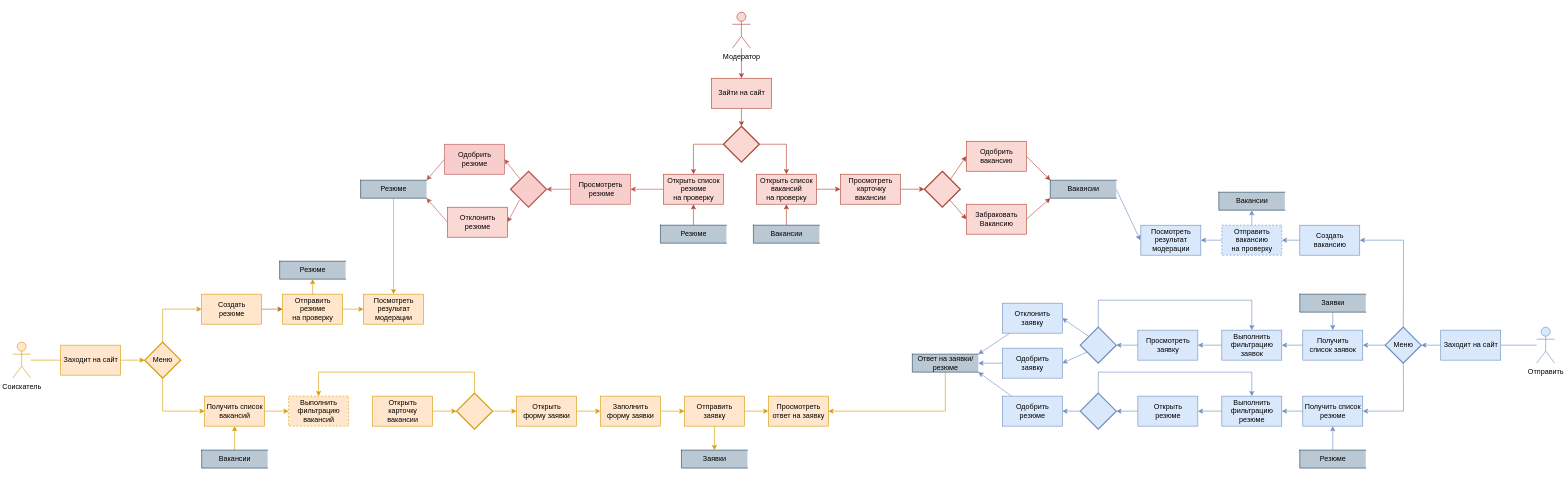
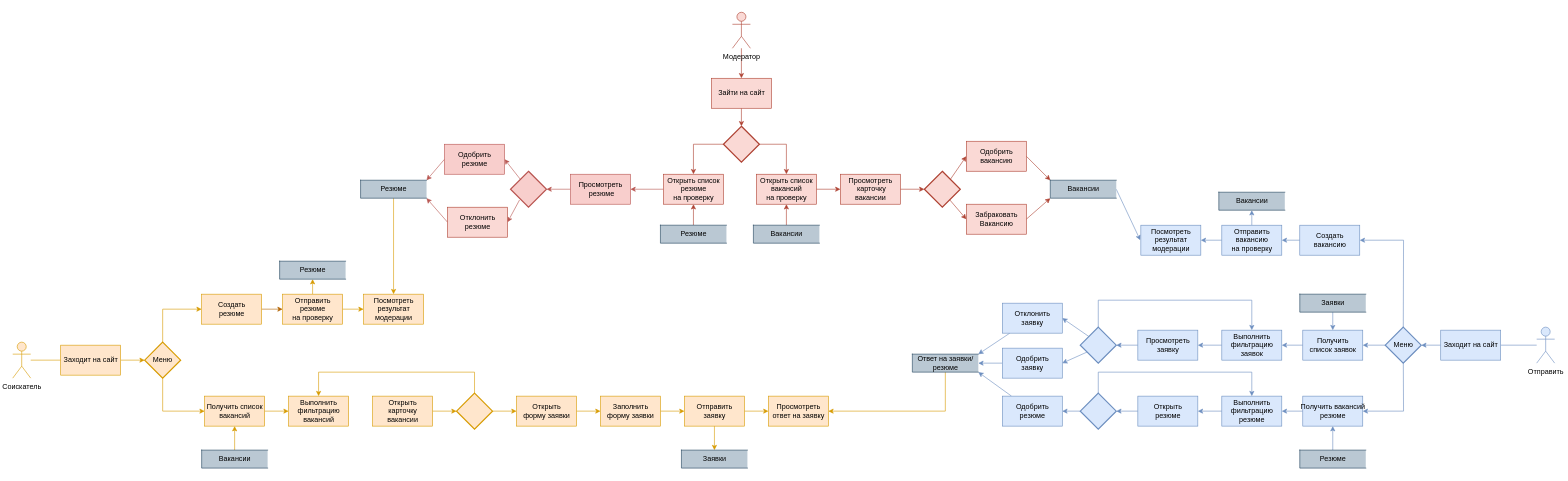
- <mxCell id="106" value="Отправить &lt;br&gt;вакансию&lt;br&gt;на проверку" style="html=1;dashed=1;whitespace=wrap;fillColor=#dae8fc;strokeColor=#6c8ebf;" parent="1" vertex="1"><mxGeometry x="2036" y="375" width="100" height="50" as="geometry" /></mxCell>
+ <mxCell id="106" value="Отправить &lt;br&gt;вакансию&lt;br&gt;на проверку" style="html=1;dashed=0;whitespace=wrap;fillColor=#dae8fc;strokeColor=#6c8ebf;" parent="1" vertex="1"><mxGeometry x="2036" y="375" width="100" height="50" as="geometry" /></mxCell>
- <mxCell id="17" value="Выполнить&lt;br&gt;фильтрацию&lt;br&gt;вакансий" style="html=1;dashed=1;whitespace=wrap;fillColor=#ffe6cc;strokeColor=#d79b00;" parent="1" vertex="1"><mxGeometry x="480" y="660" width="100" height="50" as="geometry" /></mxCell>
+ <mxCell id="17" value="Выполнить&lt;br&gt;фильтрацию&lt;br&gt;вакансий" style="html=1;dashed=0;whitespace=wrap;fillColor=#ffe6cc;strokeColor=#d79b00;" parent="1" vertex="1"><mxGeometry x="480" y="660" width="100" height="50" as="geometry" /></mxCell>
- <mxCell id="44" value="Получить список &lt;br&gt;резюме" style="html=1;dashed=0;whitespace=wrap;fillColor=#dae8fc;strokeColor=#6c8ebf;" parent="1" vertex="1"><mxGeometry x="2171" y="660" width="100" height="50" as="geometry" /></mxCell>
+ <mxCell id="44" value="Получить вакансий &lt;br&gt;резюме" style="html=1;dashed=0;whitespace=wrap;fillColor=#dae8fc;strokeColor=#6c8ebf;" parent="1" vertex="1"><mxGeometry x="2171" y="660" width="100" height="50" as="geometry" /></mxCell>
